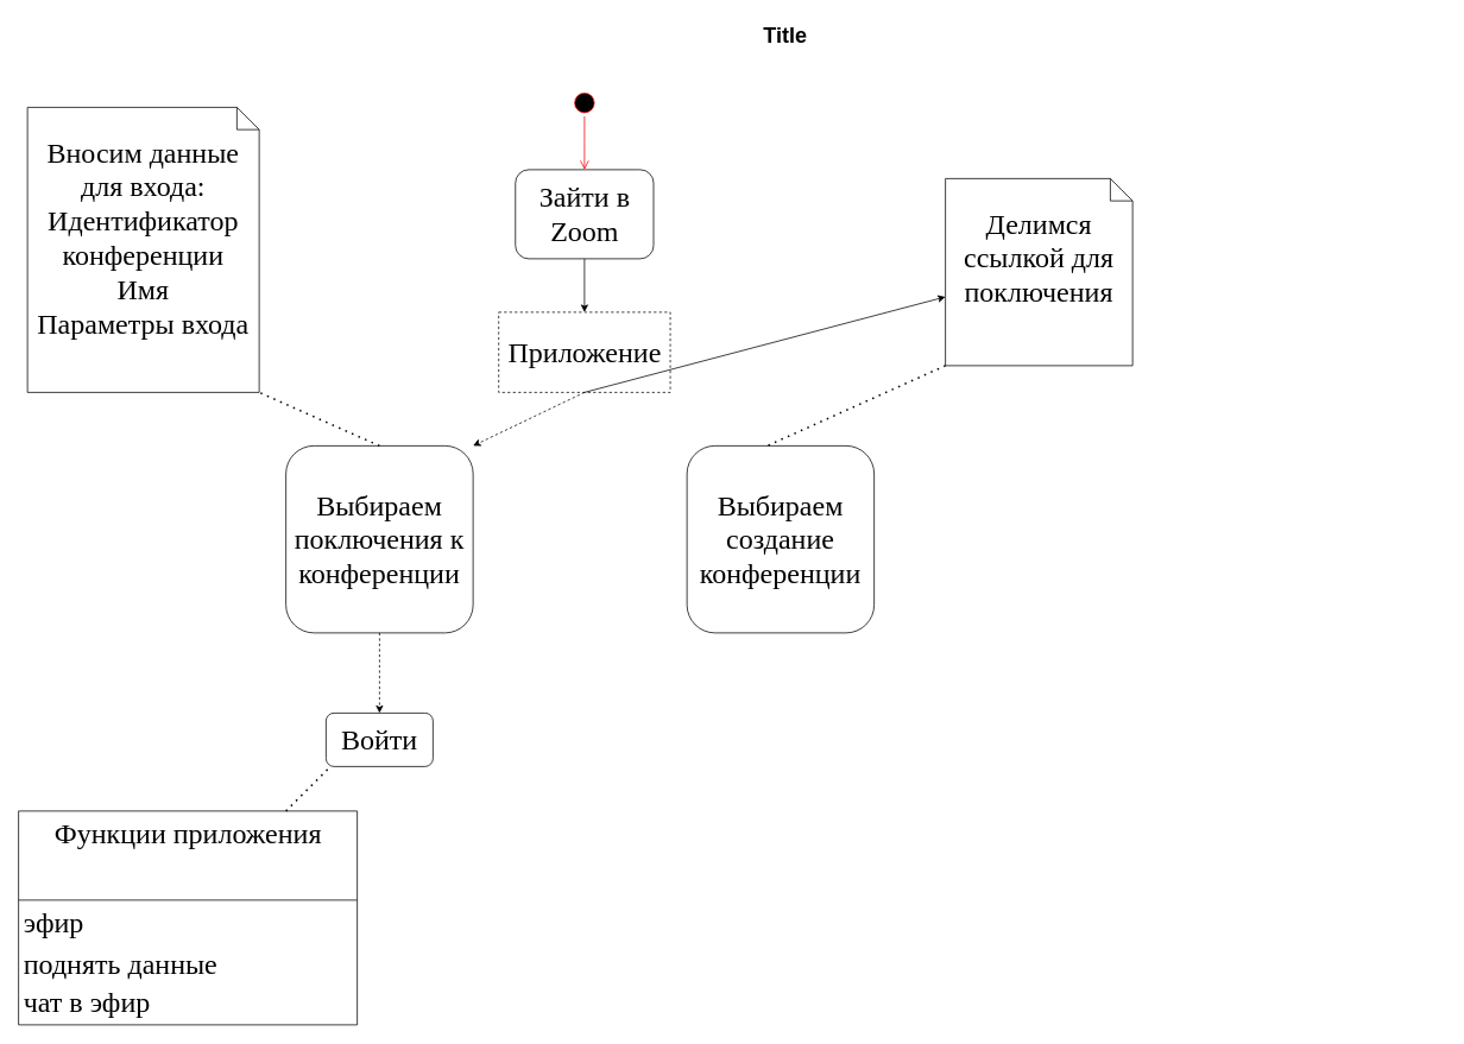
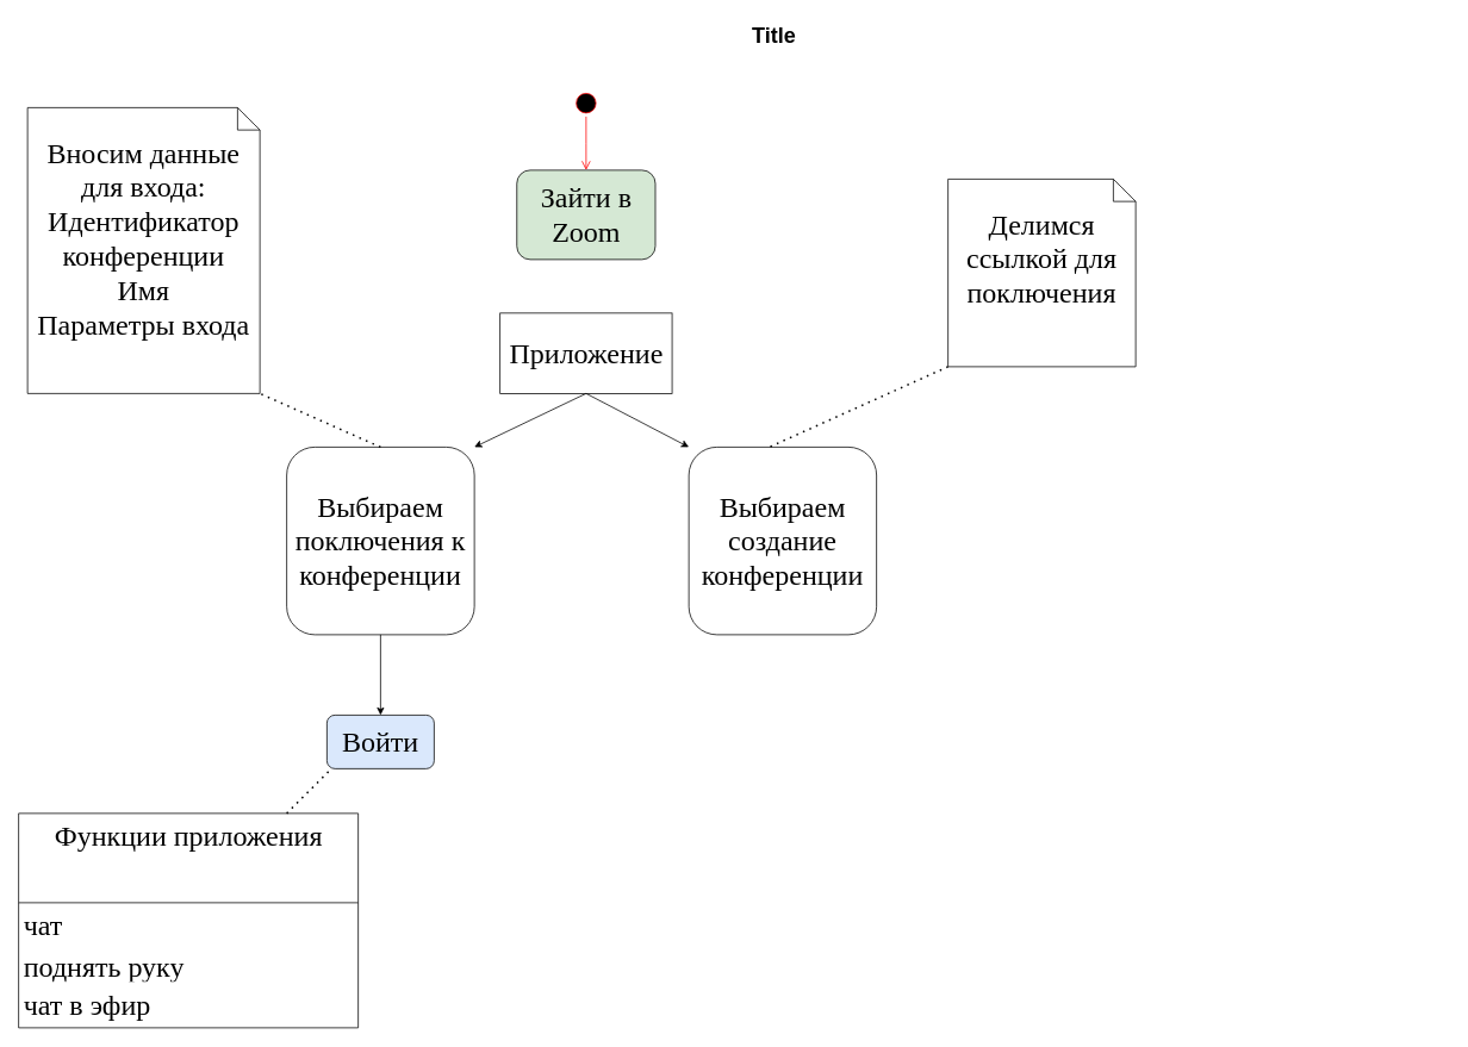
- <mxCell id="2" value="Title" style="text;strokeColor=none;fillColor=none;html=1;fontSize=24;fontStyle=1;verticalAlign=middle;align=center;" parent="1" vertex="1"><mxGeometry x="125" y="20" width="1510" height="40" as="geometry" /></mxCell>
+ <mxCell id="2" value="Title" style="text;strokeColor=none;fillColor=none;html=1;fontSize=24;fontStyle=1;verticalAlign=middle;align=center;" parent="1" vertex="1"><mxGeometry x="110" y="20" width="1510" height="40" as="geometry" /></mxCell>
- <mxCell id="5" value="Зайти в Zoom" style="rounded=1;whiteSpace=wrap;html=1;fontFamily=Times New Roman;fontSize=32;" vertex="1" parent="1"><mxGeometry x="577.5" y="190" width="155" height="100" as="geometry" /></mxCell>
+ <mxCell id="5" value="Зайти в Zoom" style="rounded=1;whiteSpace=wrap;html=1;fontFamily=Times New Roman;fontSize=32;fillColor=#d5e8d4;" vertex="1" parent="1"><mxGeometry x="577.5" y="190" width="155" height="100" as="geometry" /></mxCell>
- <mxCell id="7" value="" style="endArrow=classic;html=1;rounded=0;fontFamily=Times New Roman;fontSize=32;exitX=0.5;exitY=1;exitDx=0;exitDy=0;entryX=0.5;entryY=0;entryDx=0;entryDy=0;" edge="1" parent="1" source="5" target="6"><mxGeometry width="50" height="50" relative="1" as="geometry"><mxPoint x="670" y="570" as="sourcePoint" /><mxPoint x="655" y="340" as="targetPoint" /></mxGeometry></mxCell>
- <mxCell id="10" value="" style="endArrow=classic;html=1;rounded=0;fontFamily=Times New Roman;fontSize=32;exitX=0.5;exitY=1;exitDx=0;exitDy=0;" edge="1" parent="1" source="6" target="16"><mxGeometry width="50" height="50" relative="1" as="geometry"><mxPoint x="670" y="570" as="sourcePoint" /><mxPoint x="720" y="520" as="targetPoint" /></mxGeometry></mxCell>
+ <mxCell id="10" value="" style="endArrow=classic;html=1;rounded=0;fontFamily=Times New Roman;fontSize=32;exitX=0.5;exitY=1;exitDx=0;exitDy=0;entryX=0;entryY=0;entryDx=0;entryDy=0;" edge="1" parent="1" source="6" target="8"><mxGeometry width="50" height="50" relative="1" as="geometry"><mxPoint x="670" y="570" as="sourcePoint" /><mxPoint x="720" y="520" as="targetPoint" /></mxGeometry></mxCell>
- <mxCell id="6" value="Приложение" style="rounded=0;whiteSpace=wrap;html=1;fontFamily=Times New Roman;fontSize=32;dashed=1;" vertex="1" parent="1"><mxGeometry x="558.75" y="350" width="192.5" height="90" as="geometry" /></mxCell>
+ <mxCell id="6" value="Приложение" style="rounded=0;whiteSpace=wrap;html=1;fontFamily=Times New Roman;fontSize=32;" vertex="1" parent="1"><mxGeometry x="558.75" y="350" width="192.5" height="90" as="geometry" /></mxCell>
- <mxCell id="11" value="" style="endArrow=classic;html=1;rounded=0;fontFamily=Times New Roman;fontSize=32;exitX=0.5;exitY=1;exitDx=0;exitDy=0;entryX=1;entryY=0;entryDx=0;entryDy=0;dashed=1;" edge="1" parent="1" source="6" target="9"><mxGeometry width="50" height="50" relative="1" as="geometry"><mxPoint x="670" y="570" as="sourcePoint" /><mxPoint x="720" y="520" as="targetPoint" /></mxGeometry></mxCell>
+ <mxCell id="11" value="" style="endArrow=classic;html=1;rounded=0;fontFamily=Times New Roman;fontSize=32;exitX=0.5;exitY=1;exitDx=0;exitDy=0;entryX=1;entryY=0;entryDx=0;entryDy=0;" edge="1" parent="1" source="6" target="9"><mxGeometry width="50" height="50" relative="1" as="geometry"><mxPoint x="670" y="570" as="sourcePoint" /><mxPoint x="720" y="520" as="targetPoint" /></mxGeometry></mxCell>
- <mxCell id="15" value="" style="endArrow=classic;html=1;rounded=0;fontFamily=Times New Roman;fontSize=32;entryX=0.5;entryY=0;entryDx=0;entryDy=0;exitX=0.5;exitY=1;exitDx=0;exitDy=0;dashed=1;" edge="1" parent="1" source="9" target="14"><mxGeometry width="50" height="50" relative="1" as="geometry"><mxPoint x="630" y="720" as="sourcePoint" /><mxPoint x="680" y="670" as="targetPoint" /></mxGeometry></mxCell>
+ <mxCell id="15" value="" style="endArrow=classic;html=1;rounded=0;fontFamily=Times New Roman;fontSize=32;entryX=0.5;entryY=0;entryDx=0;entryDy=0;exitX=0.5;exitY=1;exitDx=0;exitDy=0;" edge="1" parent="1" source="9" target="14"><mxGeometry width="50" height="50" relative="1" as="geometry"><mxPoint x="630" y="720" as="sourcePoint" /><mxPoint x="680" y="670" as="targetPoint" /></mxGeometry></mxCell>
- <mxCell id="14" value="Войти" style="rounded=1;whiteSpace=wrap;html=1;fontFamily=Times New Roman;fontSize=32;" vertex="1" parent="1"><mxGeometry x="365" y="800" width="120" height="60" as="geometry" /></mxCell>
+ <mxCell id="14" value="Войти" style="rounded=1;whiteSpace=wrap;html=1;fontFamily=Times New Roman;fontSize=32;fillColor=#dae8fc;" vertex="1" parent="1"><mxGeometry x="365" y="800" width="120" height="60" as="geometry" /></mxCell>
- <mxCell id="19" value="эфир" style="text;html=1;strokeColor=none;fillColor=none;align=left;verticalAlign=middle;spacingLeft=4;spacingRight=4;overflow=hidden;rotatable=0;points=[[0,0.5],[1,0.5]];portConstraint=eastwest;fontFamily=Times New Roman;fontSize=32;" vertex="1" parent="18"><mxGeometry y="100" width="380" height="50" as="geometry" /></mxCell>
+ <mxCell id="19" value="чат" style="text;html=1;strokeColor=none;fillColor=none;align=left;verticalAlign=middle;spacingLeft=4;spacingRight=4;overflow=hidden;rotatable=0;points=[[0,0.5],[1,0.5]];portConstraint=eastwest;fontFamily=Times New Roman;fontSize=32;" vertex="1" parent="18"><mxGeometry y="100" width="380" height="50" as="geometry" /></mxCell>
- <mxCell id="20" value="поднять данные" style="text;html=1;strokeColor=none;fillColor=none;align=left;verticalAlign=middle;spacingLeft=4;spacingRight=4;overflow=hidden;rotatable=0;points=[[0,0.5],[1,0.5]];portConstraint=eastwest;fontFamily=Times New Roman;fontSize=32;" vertex="1" parent="18"><mxGeometry y="150" width="380" height="40" as="geometry" /></mxCell>
+ <mxCell id="20" value="поднять руку" style="text;html=1;strokeColor=none;fillColor=none;align=left;verticalAlign=middle;spacingLeft=4;spacingRight=4;overflow=hidden;rotatable=0;points=[[0,0.5],[1,0.5]];portConstraint=eastwest;fontFamily=Times New Roman;fontSize=32;" vertex="1" parent="18"><mxGeometry y="150" width="380" height="40" as="geometry" /></mxCell>
